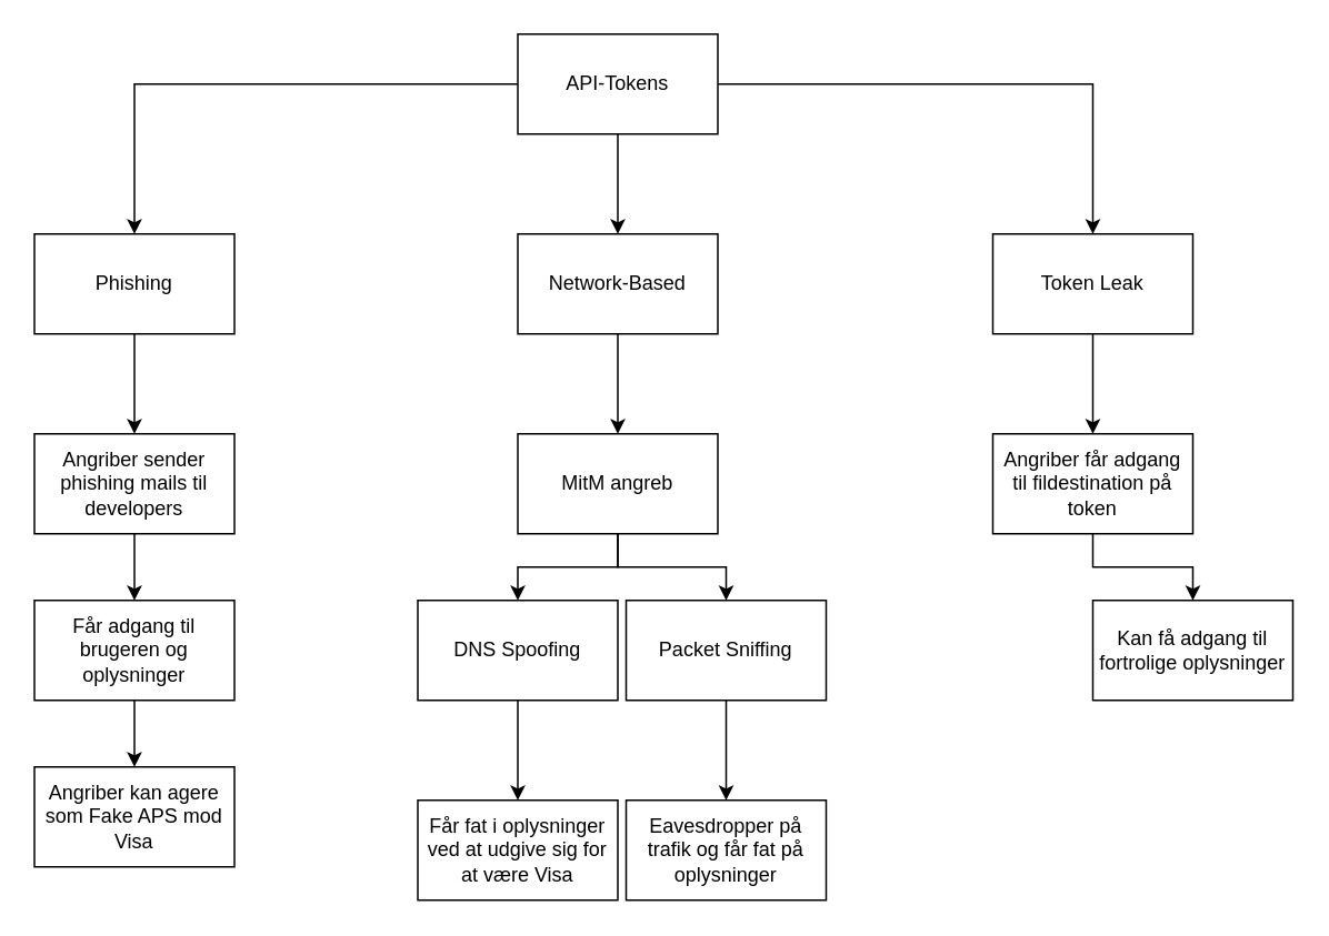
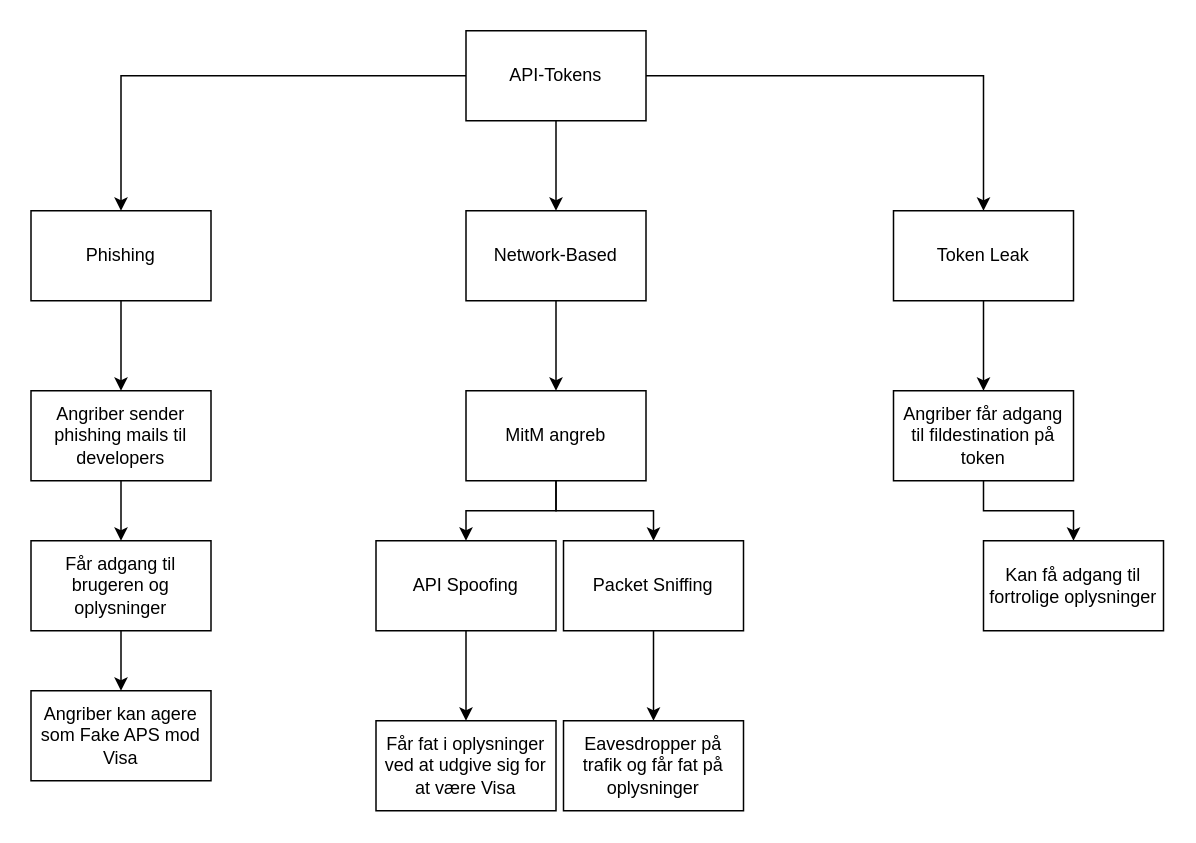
- <mxCell id="26" value="DNS Spoofing" style="rounded=0;whiteSpace=wrap;html=1;" vertex="1" parent="1"><mxGeometry x="250" y="360" width="120" height="60" as="geometry" /></mxCell>
+ <mxCell id="26" value="API Spoofing" style="rounded=0;whiteSpace=wrap;html=1;" vertex="1" parent="1"><mxGeometry x="250" y="360" width="120" height="60" as="geometry" /></mxCell>
